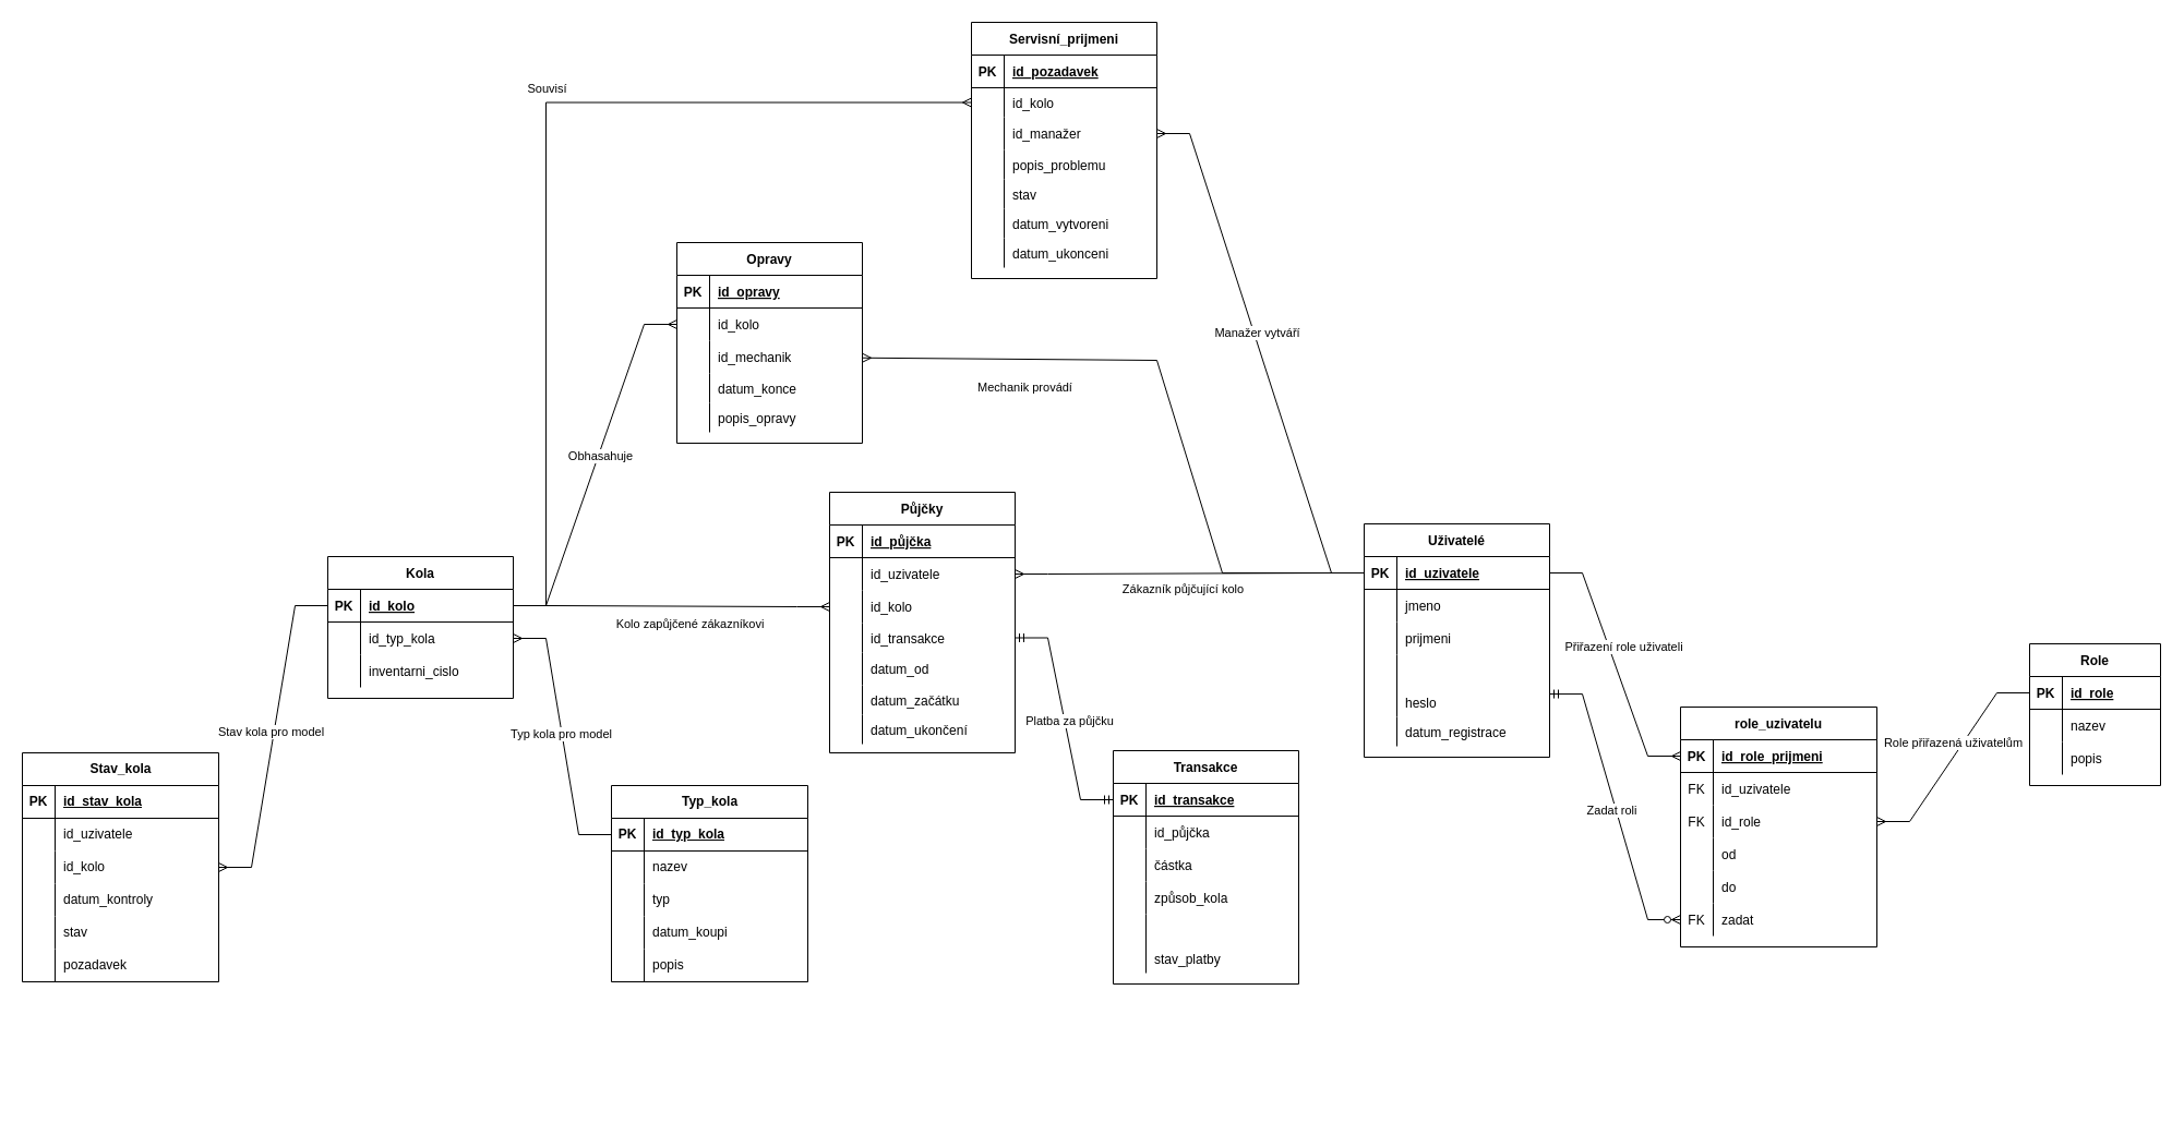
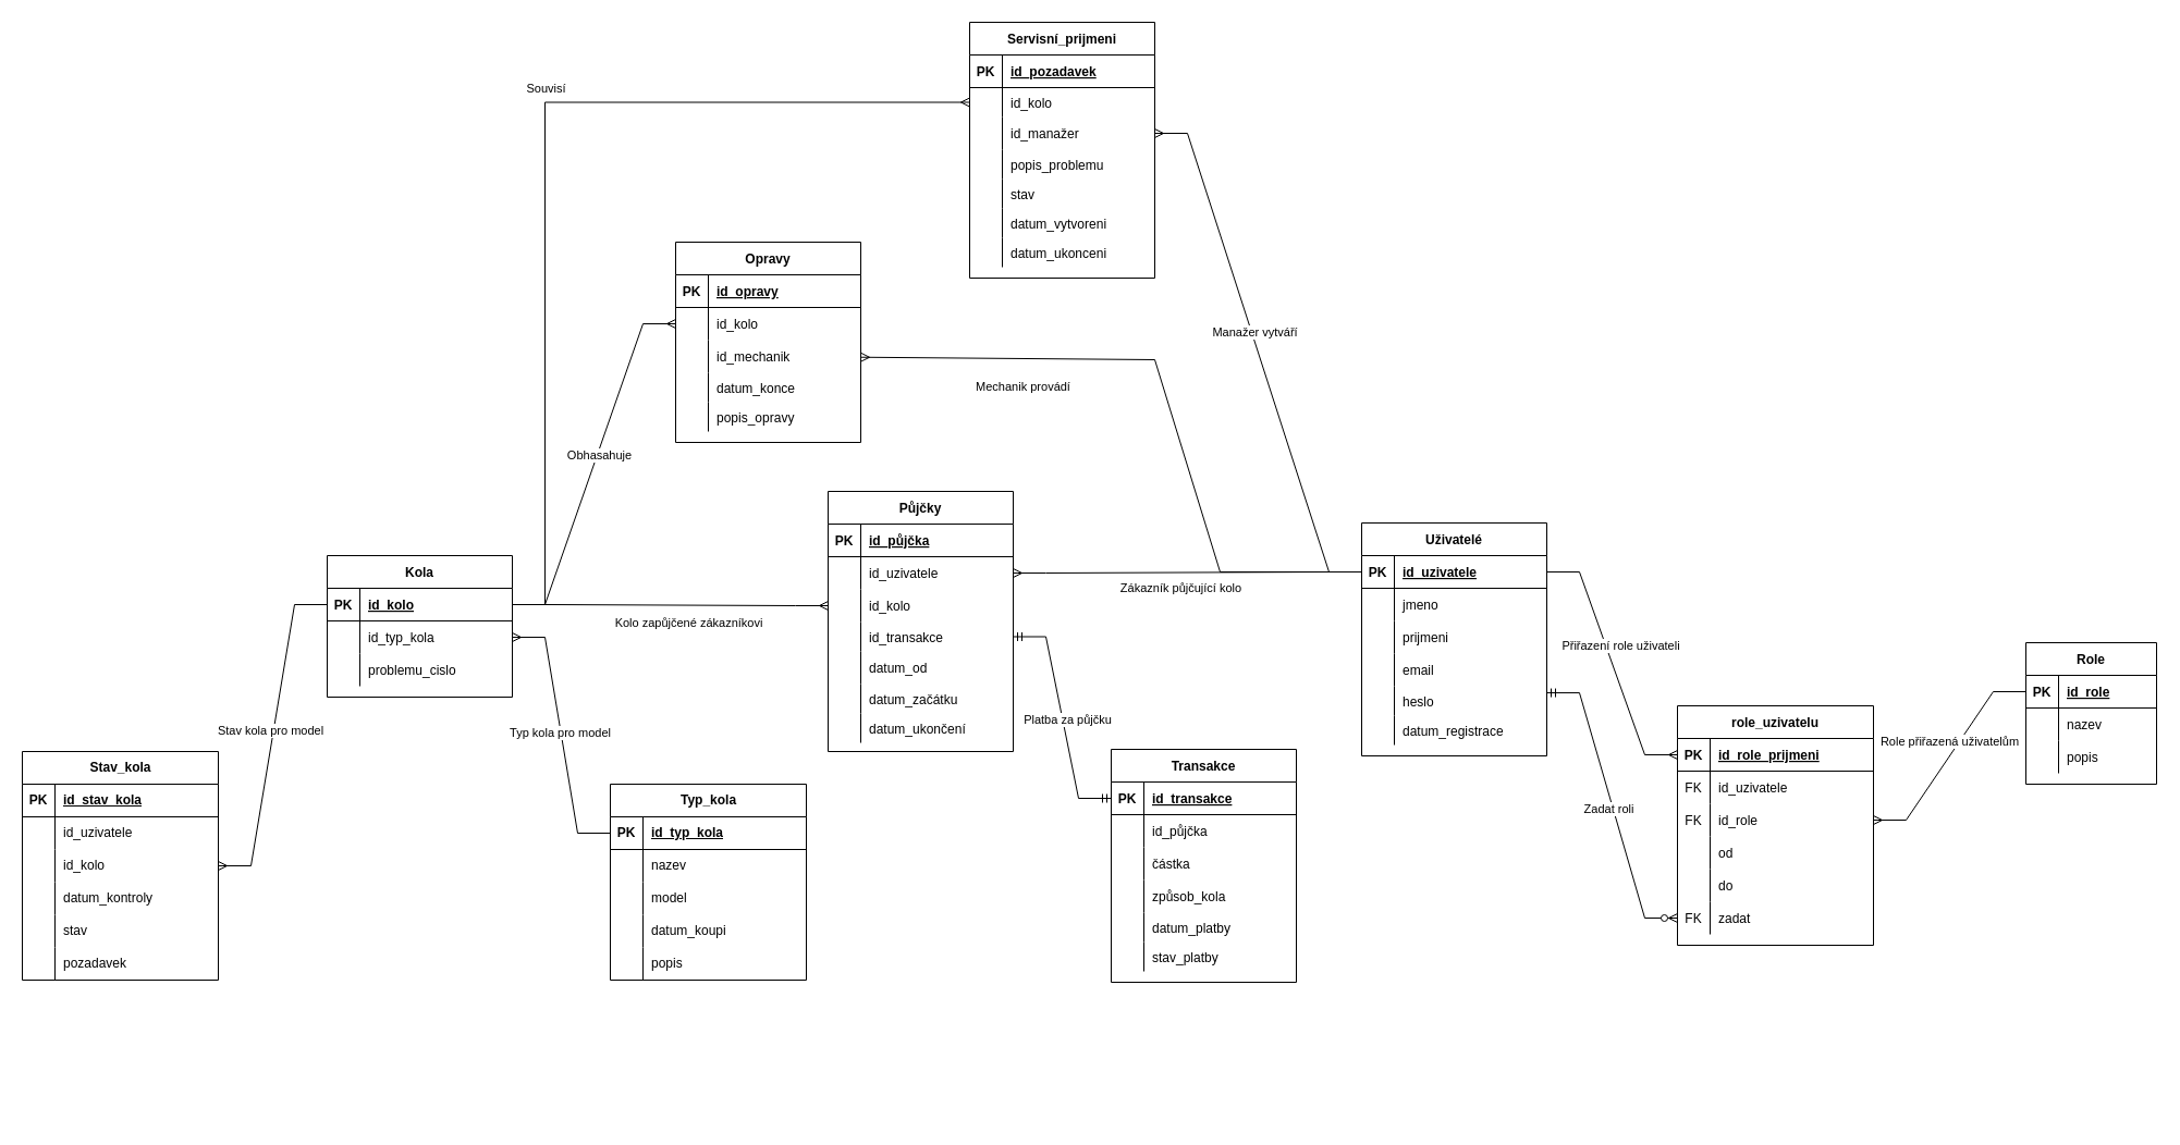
- <mxCell id="65" value="inventarni_cislo" style="shape=partialRectangle;overflow=hidden;connectable=0;fillColor=none;top=0;left=0;bottom=0;right=0;align=left;spacingLeft=6;" vertex="1" parent="63"><mxGeometry x="30" width="140" height="30" as="geometry"><mxRectangle width="140" height="30" as="alternateBounds" /></mxGeometry></mxCell>
+ <mxCell id="65" value="problemu_cislo" style="shape=partialRectangle;overflow=hidden;connectable=0;fillColor=none;top=0;left=0;bottom=0;right=0;align=left;spacingLeft=6;" vertex="1" parent="63"><mxGeometry x="30" width="140" height="30" as="geometry"><mxRectangle width="140" height="30" as="alternateBounds" /></mxGeometry></mxCell>
+ <mxCell id="43" value="email" style="shape=partialRectangle;overflow=hidden;connectable=0;fillColor=none;top=0;left=0;bottom=0;right=0;align=left;spacingLeft=6;" vertex="1" parent="41"><mxGeometry x="30" width="140" height="30" as="geometry"><mxRectangle width="140" height="30" as="alternateBounds" /></mxGeometry></mxCell>
- <mxCell id="122" value="typ" style="shape=partialRectangle;connectable=0;fillColor=none;top=0;left=0;bottom=0;right=0;align=left;spacingLeft=6;overflow=hidden;whiteSpace=wrap;html=1;" vertex="1" parent="120"><mxGeometry x="30" width="150" height="30" as="geometry"><mxRectangle width="150" height="30" as="alternateBounds" /></mxGeometry></mxCell>
+ <mxCell id="122" value="model" style="shape=partialRectangle;connectable=0;fillColor=none;top=0;left=0;bottom=0;right=0;align=left;spacingLeft=6;overflow=hidden;whiteSpace=wrap;html=1;" vertex="1" parent="120"><mxGeometry x="30" width="150" height="30" as="geometry"><mxRectangle width="150" height="30" as="alternateBounds" /></mxGeometry></mxCell>
+ <mxCell id="103" value="datum_platby" style="shape=partialRectangle;overflow=hidden;connectable=0;fillColor=none;top=0;left=0;bottom=0;right=0;align=left;spacingLeft=6;" vertex="1" parent="101"><mxGeometry x="30" width="140" height="27" as="geometry"><mxRectangle width="140" height="27" as="alternateBounds" /></mxGeometry></mxCell>
